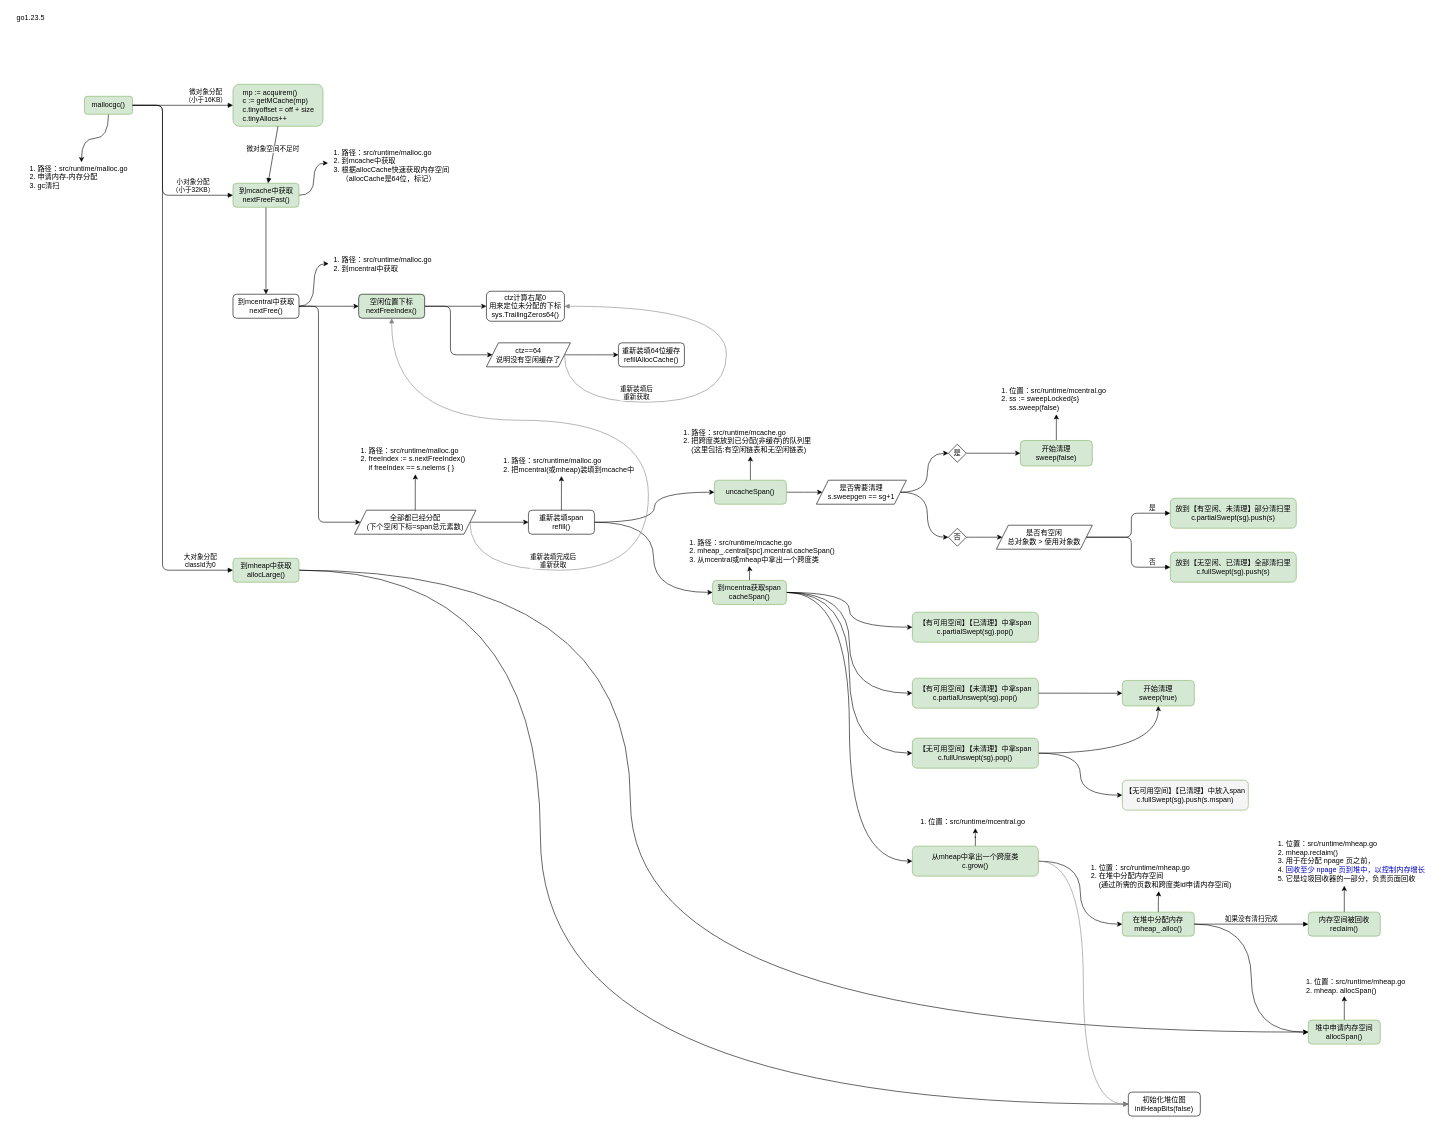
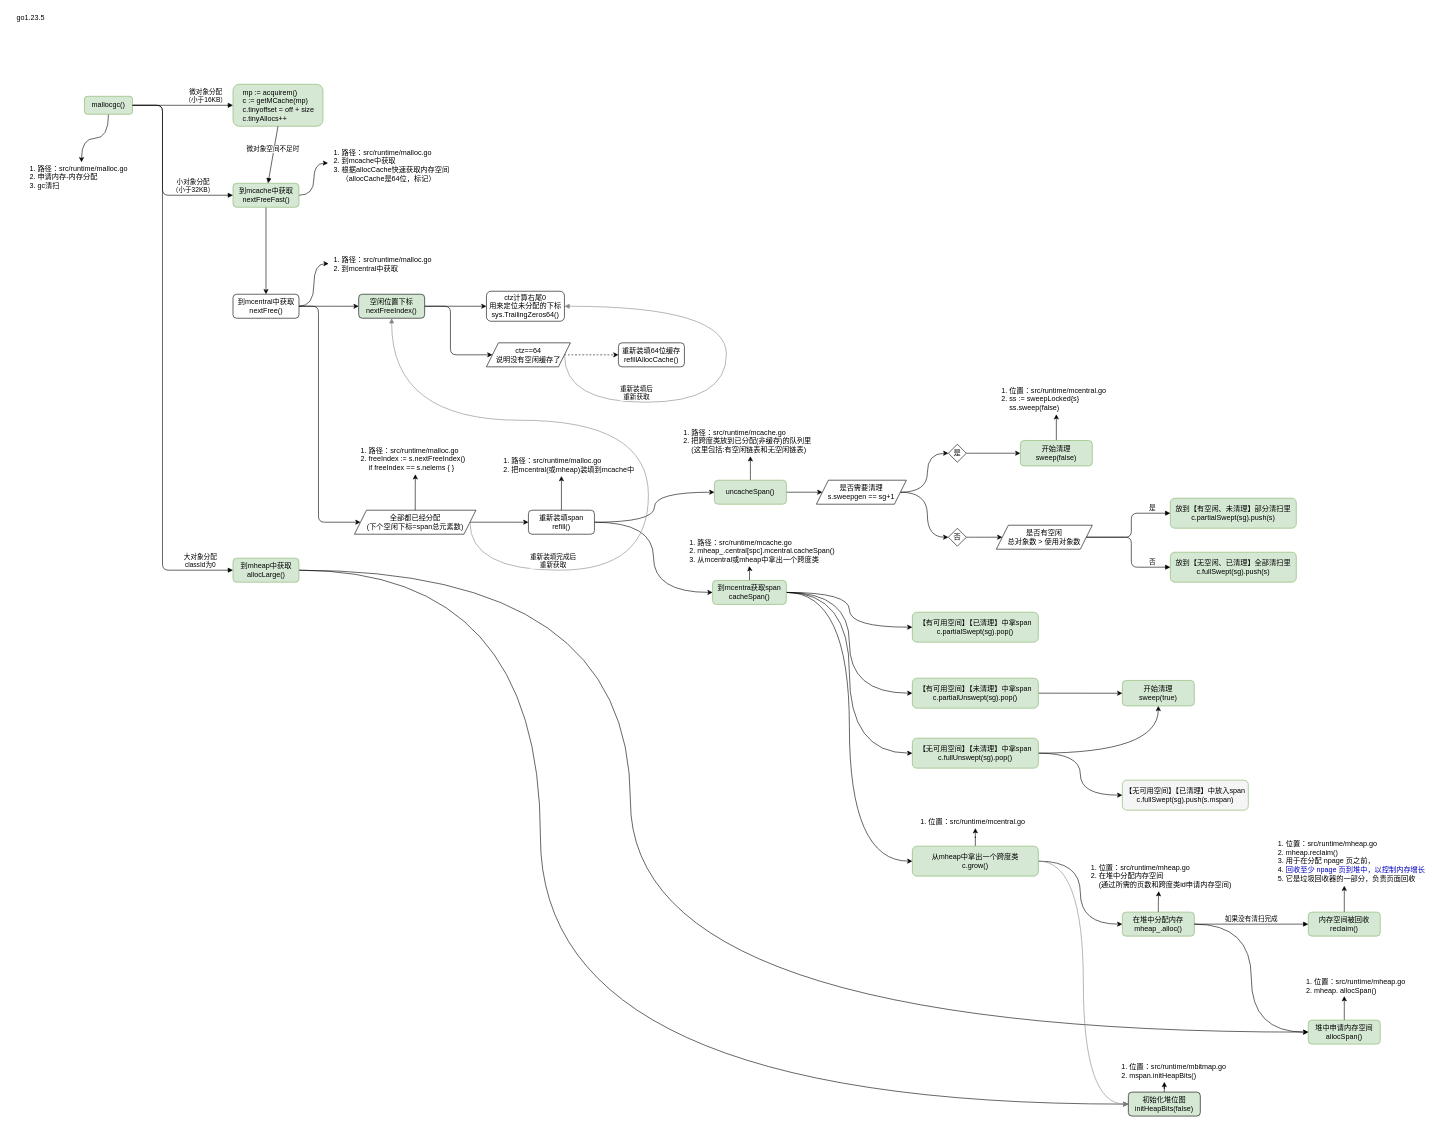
- <mxCell id="29" style="edgeStyle=orthogonalEdgeStyle;curved=1;rounded=0;orthogonalLoop=1;jettySize=auto;html=1;entryX=0;entryY=0.5;entryDx=0;entryDy=0;" edge="1" parent="1" source="30" target="27"><mxGeometry relative="1" as="geometry" /></mxCell>
+ <mxCell id="29" style="edgeStyle=orthogonalEdgeStyle;curved=1;rounded=0;orthogonalLoop=1;jettySize=auto;html=1;entryX=0;entryY=0.5;entryDx=0;entryDy=0;dashed=1;" edge="1" parent="1" source="30" target="27"><mxGeometry relative="1" as="geometry" /></mxCell>
+ <mxCell id="92" value="&lt;ol style=&quot;margin: 0px ; padding-left: 10px&quot;&gt;&lt;li style=&quot;margin: 0px; padding: 0px;&quot;&gt;位置：src/runtime/mbitmap.go&lt;/li&gt;&lt;li style=&quot;margin: 0px; padding: 0px;&quot;&gt;mspan.initHeapBits()&lt;br&gt;&lt;/li&gt;&lt;/ol&gt;" style="text;html=1;align=left;verticalAlign=middle;resizable=0;points=[];autosize=1;strokeColor=none;spacingLeft=10;" vertex="1" parent="1"><mxGeometry x="1860" y="1770" width="200" height="30" as="geometry" /></mxCell>
+ <mxCell id="82" style="edgeStyle=orthogonalEdgeStyle;curved=1;rounded=1;orthogonalLoop=1;jettySize=auto;html=1;entryX=0.4;entryY=1.1;entryDx=0;entryDy=0;entryPerimeter=0;strokeColor=#000000;" edge="1" parent="1" source="83" target="92"><mxGeometry relative="1" as="geometry" /></mxCell>
- <mxCell id="83" value="初始化堆位图&lt;br&gt;initHeapBits(false)" style="rounded=1;whiteSpace=wrap;html=1;align=center;" vertex="1" parent="1"><mxGeometry x="1880" y="1820" width="120" height="40" as="geometry" /></mxCell>
+ <mxCell id="83" value="初始化堆位图&lt;br&gt;initHeapBits(false)" style="rounded=1;whiteSpace=wrap;html=1;align=center;fillColor=#d5e8d4;" vertex="1" parent="1"><mxGeometry x="1880" y="1820" width="120" height="40" as="geometry" /></mxCell>
